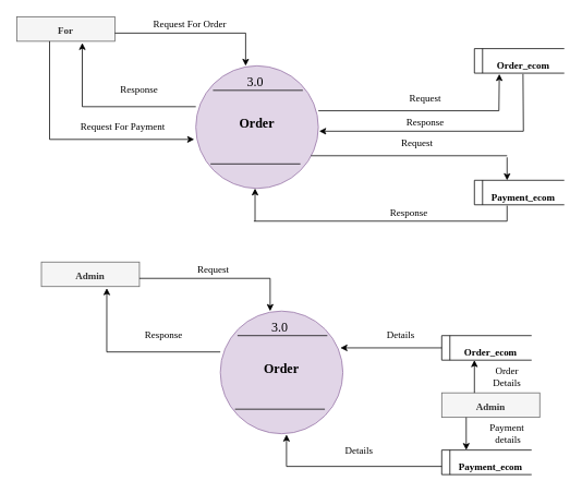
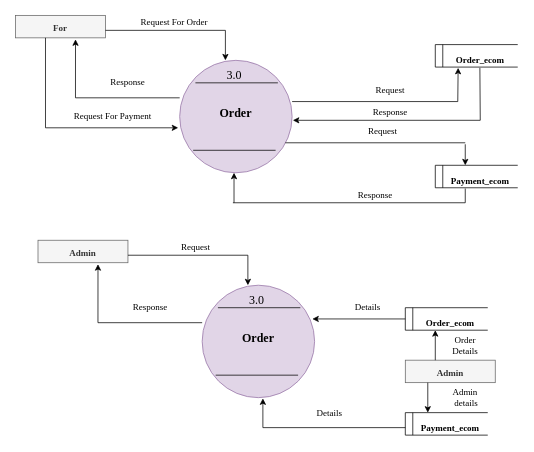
- <mxCell id="64" value="Payment&lt;br&gt;&amp;nbsp;details" style="text;html=1;strokeColor=none;fillColor=none;align=center;verticalAlign=middle;whiteSpace=wrap;rounded=0;fontFamily=Lucida Console;fontSize=12;" parent="1" vertex="1"><mxGeometry x="600" y="520" width="40" height="20" as="geometry" /></mxCell>
+ <mxCell id="64" value="Admin&lt;br&gt;&amp;nbsp;details" style="text;html=1;strokeColor=none;fillColor=none;align=center;verticalAlign=middle;whiteSpace=wrap;rounded=0;fontFamily=Lucida Console;fontSize=12;" parent="1" vertex="1"><mxGeometry x="600" y="520" width="40" height="20" as="geometry" /></mxCell>
